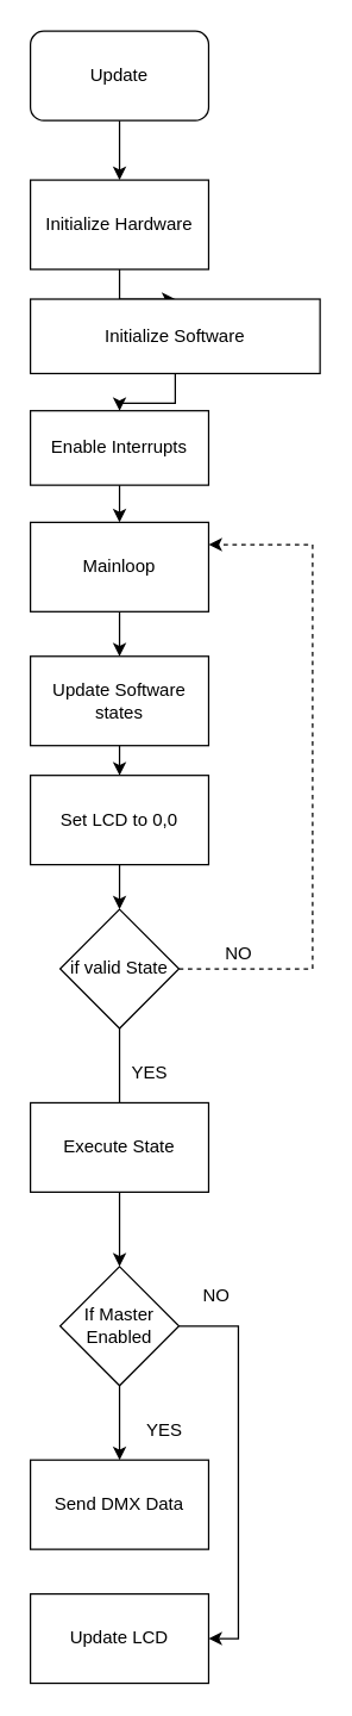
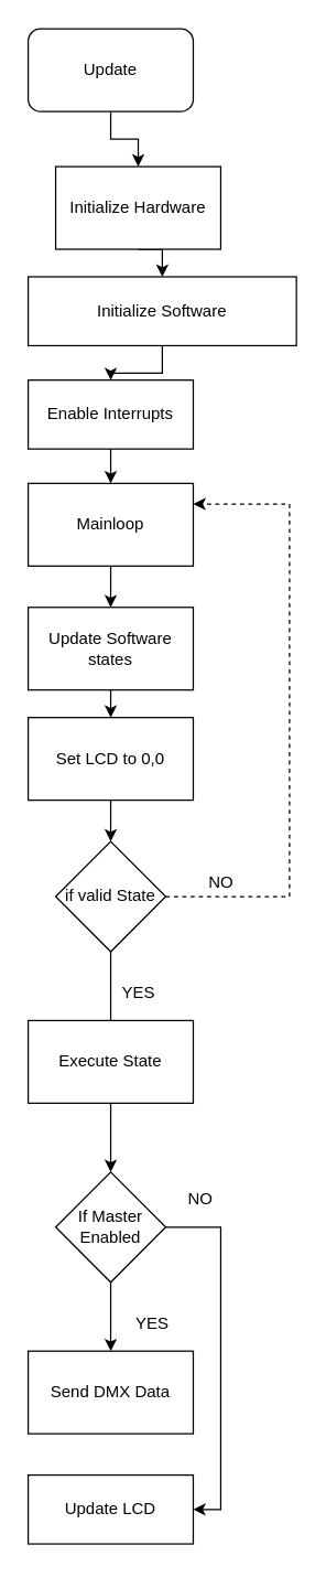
- <mxCell id="5" value="Initialize Hardware" style="rounded=0;whiteSpace=wrap;html=1;" vertex="1" parent="1"><mxGeometry x="20" y="120" width="120" height="60" as="geometry" /></mxCell>
+ <mxCell id="5" value="Initialize Hardware" style="rounded=0;whiteSpace=wrap;html=1;" vertex="1" parent="1"><mxGeometry x="40" y="120" width="120" height="60" as="geometry" /></mxCell>
- <mxCell id="29" value="Update LCD" style="rounded=0;whiteSpace=wrap;html=1;" vertex="1" parent="1"><mxGeometry x="20" y="1070" width="120" height="60" as="geometry" /></mxCell>
+ <mxCell id="29" value="Update LCD" style="rounded=0;whiteSpace=wrap;html=1;" vertex="1" parent="1"><mxGeometry x="20" y="1070" width="120" height="50" as="geometry" /></mxCell>
